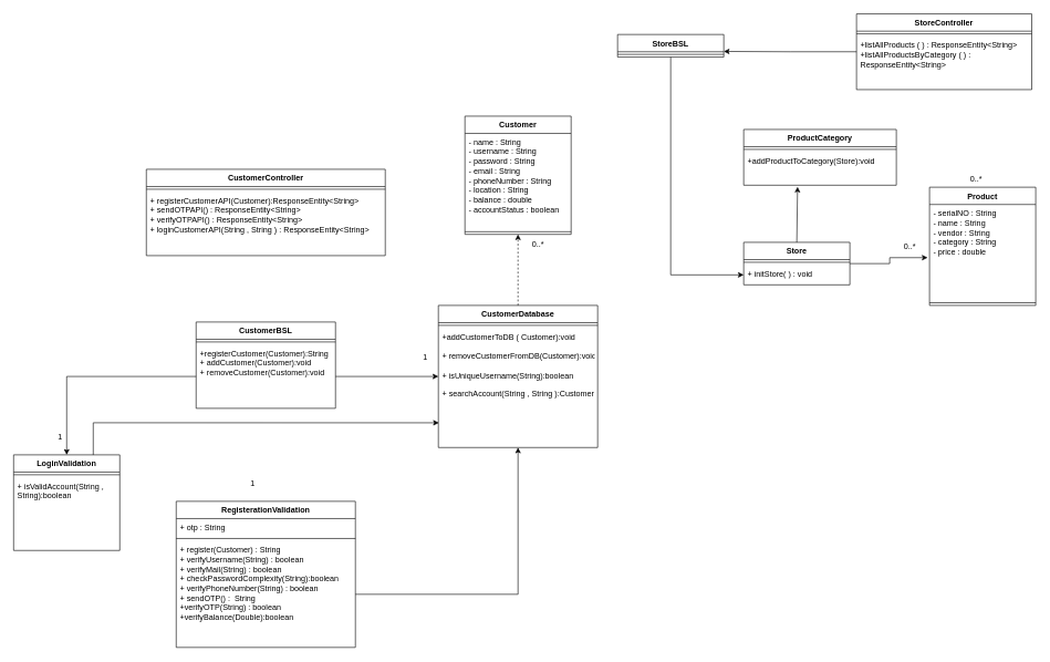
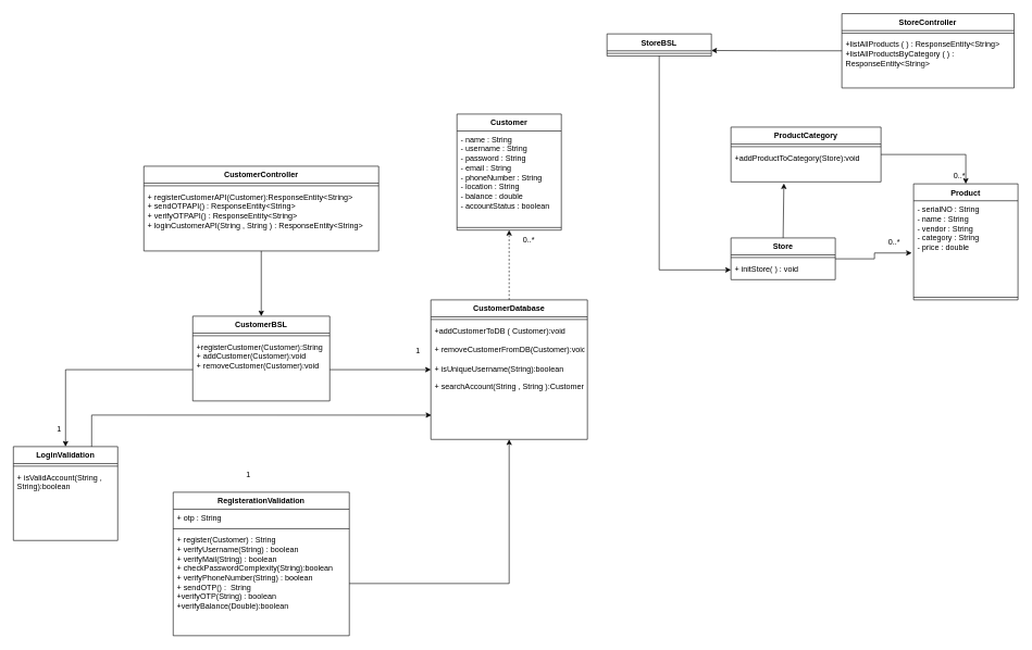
+ <mxCell id="35" style="edgeStyle=orthogonalEdgeStyle;rounded=0;orthogonalLoop=1;jettySize=auto;html=1;entryX=0.5;entryY=0;entryDx=0;entryDy=0;" parent="1" source="36" target="32" edge="1"><mxGeometry relative="1" as="geometry"><mxPoint x="1430" y="284" as="targetPoint" /></mxGeometry></mxCell>
+ <mxCell id="8" style="edgeStyle=orthogonalEdgeStyle;rounded=0;orthogonalLoop=1;jettySize=auto;html=1;entryX=0.5;entryY=0;entryDx=0;entryDy=0;" parent="1" source="9" target="5" edge="1"><mxGeometry relative="1" as="geometry" /></mxCell>
